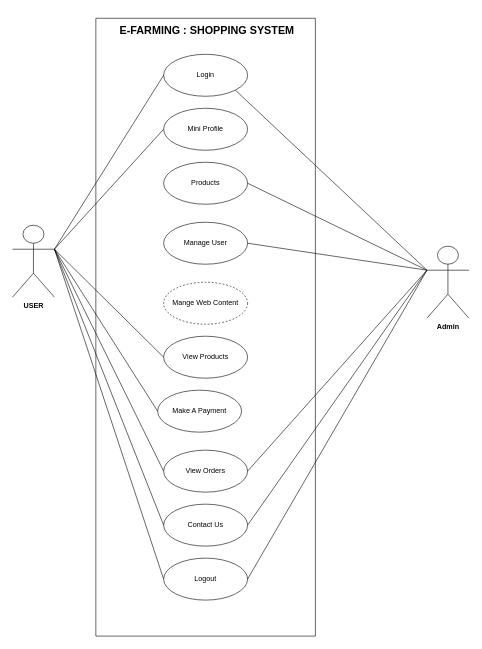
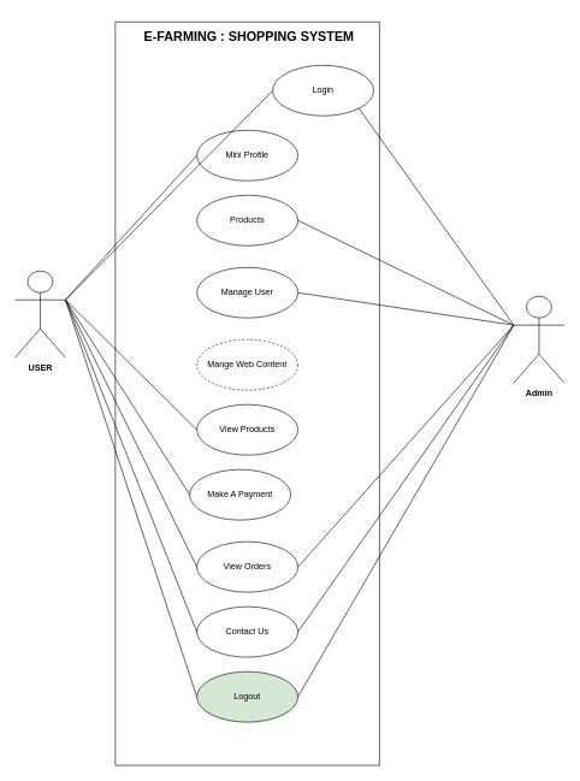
- <mxCell id="12" value="Login" style="ellipse;whiteSpace=wrap;html=1;" parent="4" vertex="1"><mxGeometry x="113" y="60" width="140" height="70" as="geometry" /></mxCell>
+ <mxCell id="12" value="Login" style="ellipse;whiteSpace=wrap;html=1;" parent="4" vertex="1"><mxGeometry x="218" y="60" width="140" height="70" as="geometry" /></mxCell>
- <mxCell id="5" value="Logout" style="ellipse;whiteSpace=wrap;html=1;" parent="4" vertex="1"><mxGeometry x="113" y="900" width="140" height="70" as="geometry" /></mxCell>
+ <mxCell id="5" value="Logout" style="ellipse;whiteSpace=wrap;html=1;fillColor=#d5e8d4;" parent="4" vertex="1"><mxGeometry x="113" y="900" width="140" height="70" as="geometry" /></mxCell>
